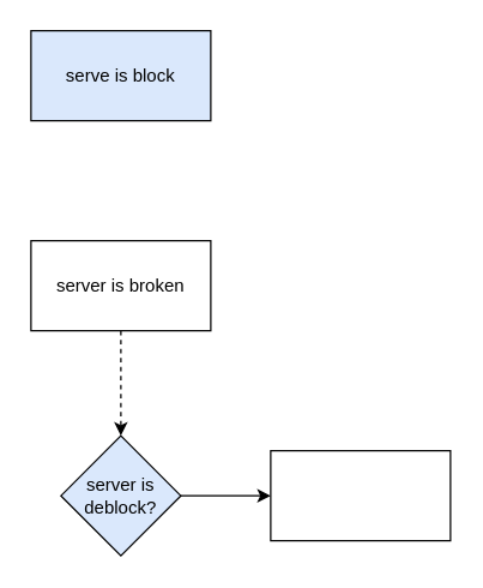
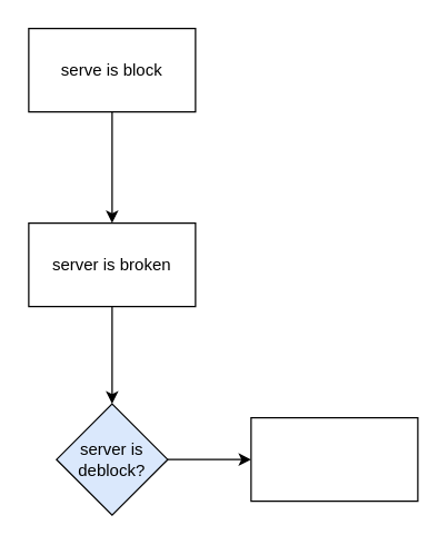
- <mxCell id="3" value="serve is block" style="rounded=0;whiteSpace=wrap;html=1;fillColor=#dae8fc;" vertex="1" parent="1"><mxGeometry x="20" y="20" width="120" height="60" as="geometry" /></mxCell>
+ <mxCell id="3" value="serve is block" style="rounded=0;whiteSpace=wrap;html=1;" vertex="1" parent="1"><mxGeometry x="20" y="20" width="120" height="60" as="geometry" /></mxCell>
+ <mxCell id="2" value="" style="edgeStyle=orthogonalEdgeStyle;rounded=0;orthogonalLoop=1;jettySize=auto;html=1;" edge="1" parent="1" source="3" target="5"><mxGeometry relative="1" as="geometry" /></mxCell>
- <mxCell id="4" value="" style="edgeStyle=orthogonalEdgeStyle;rounded=0;orthogonalLoop=1;jettySize=auto;html=1;dashed=1;" edge="1" parent="1" source="5" target="7"><mxGeometry relative="1" as="geometry" /></mxCell>
+ <mxCell id="4" value="" style="edgeStyle=orthogonalEdgeStyle;rounded=0;orthogonalLoop=1;jettySize=auto;html=1;" edge="1" parent="1" source="5" target="7"><mxGeometry relative="1" as="geometry" /></mxCell>
